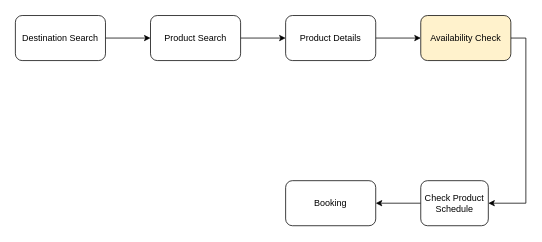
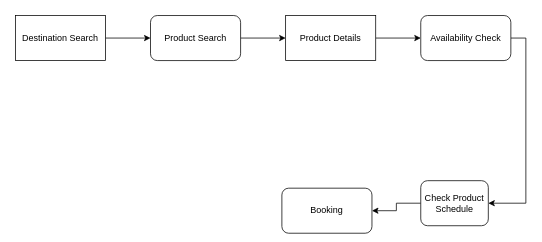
- <mxCell id="3" value="Destination Search" style="rounded=1;whiteSpace=wrap;html=1;" vertex="1" parent="1"><mxGeometry x="20" y="20" width="120" height="60" as="geometry" /></mxCell>
+ <mxCell id="3" value="Destination Search" style="whiteSpace=wrap;html=1;rounded=0;" vertex="1" parent="1"><mxGeometry x="20" y="20" width="120" height="60" as="geometry" /></mxCell>
- <mxCell id="7" value="Product Details" style="rounded=1;whiteSpace=wrap;html=1;" vertex="1" parent="1"><mxGeometry x="380" y="20" width="120" height="60" as="geometry" /></mxCell>
+ <mxCell id="7" value="Product Details" style="whiteSpace=wrap;html=1;rounded=0;" vertex="1" parent="1"><mxGeometry x="380" y="20" width="120" height="60" as="geometry" /></mxCell>
- <mxCell id="9" value="Availability Check" style="rounded=1;whiteSpace=wrap;html=1;fillColor=#fff2cc;" vertex="1" parent="1"><mxGeometry x="560" y="20" width="120" height="60" as="geometry" /></mxCell>
+ <mxCell id="9" value="Availability Check" style="rounded=1;whiteSpace=wrap;html=1;" vertex="1" parent="1"><mxGeometry x="560" y="20" width="120" height="60" as="geometry" /></mxCell>
- <mxCell id="12" value="Booking" style="rounded=1;whiteSpace=wrap;html=1;" vertex="1" parent="1"><mxGeometry x="380" y="240" width="120" height="60" as="geometry" /></mxCell>
+ <mxCell id="12" value="Booking" style="rounded=1;whiteSpace=wrap;html=1;" vertex="1" parent="1"><mxGeometry x="375" y="250" width="120" height="60" as="geometry" /></mxCell>
